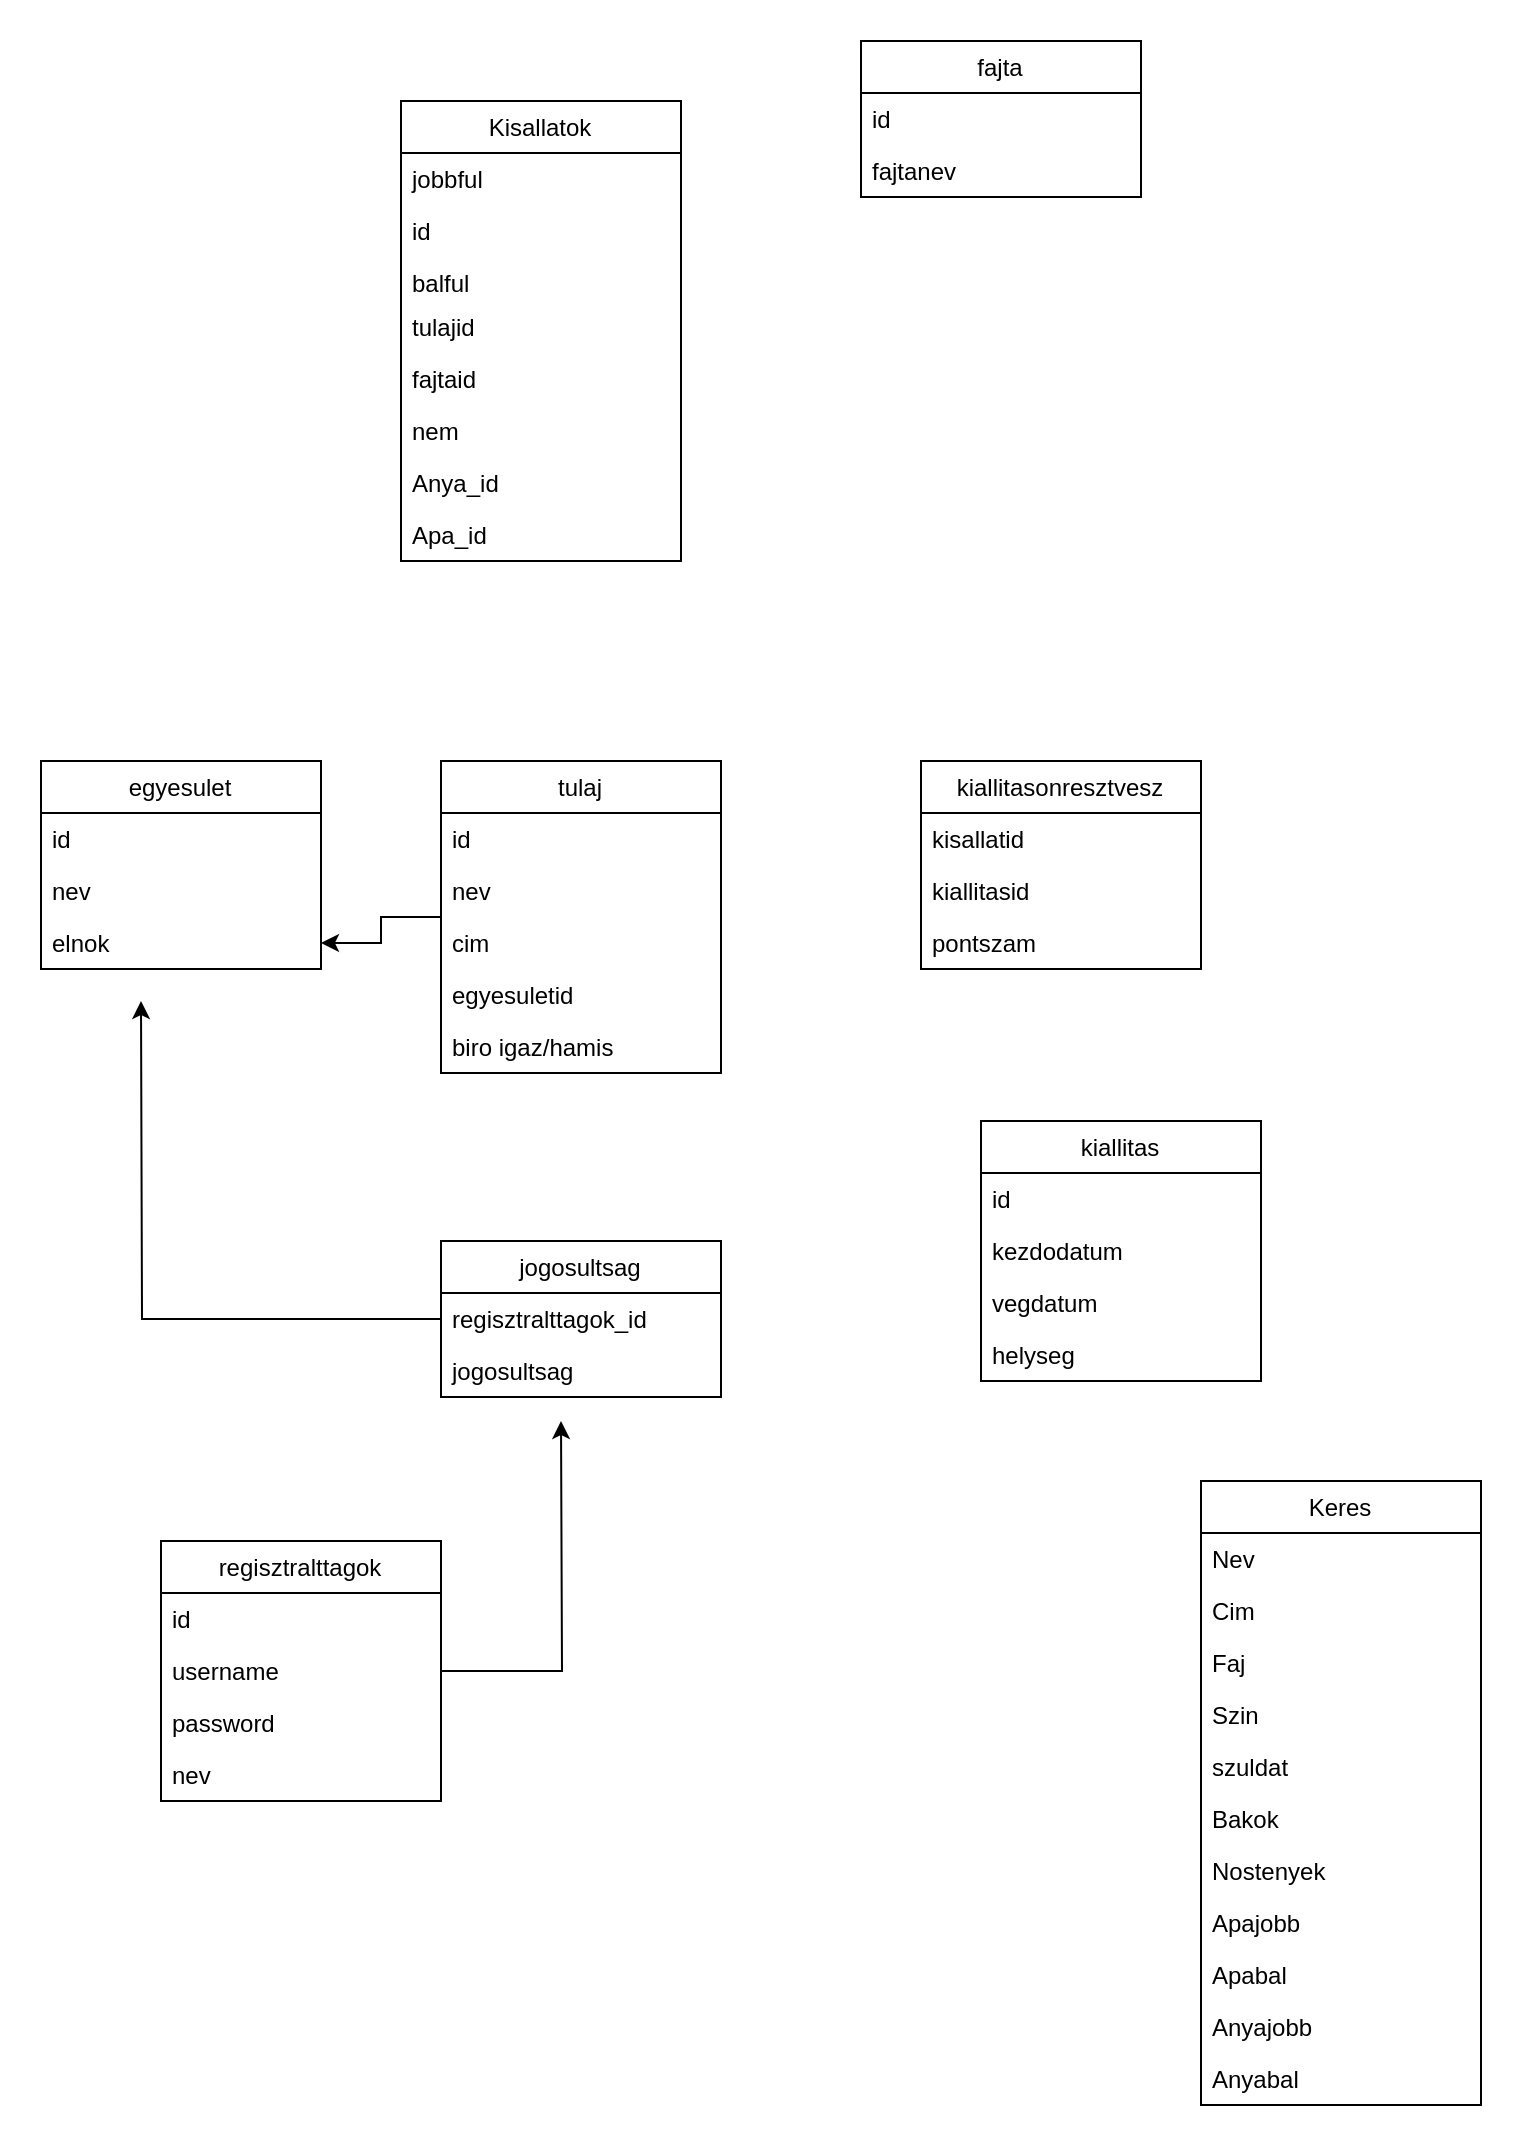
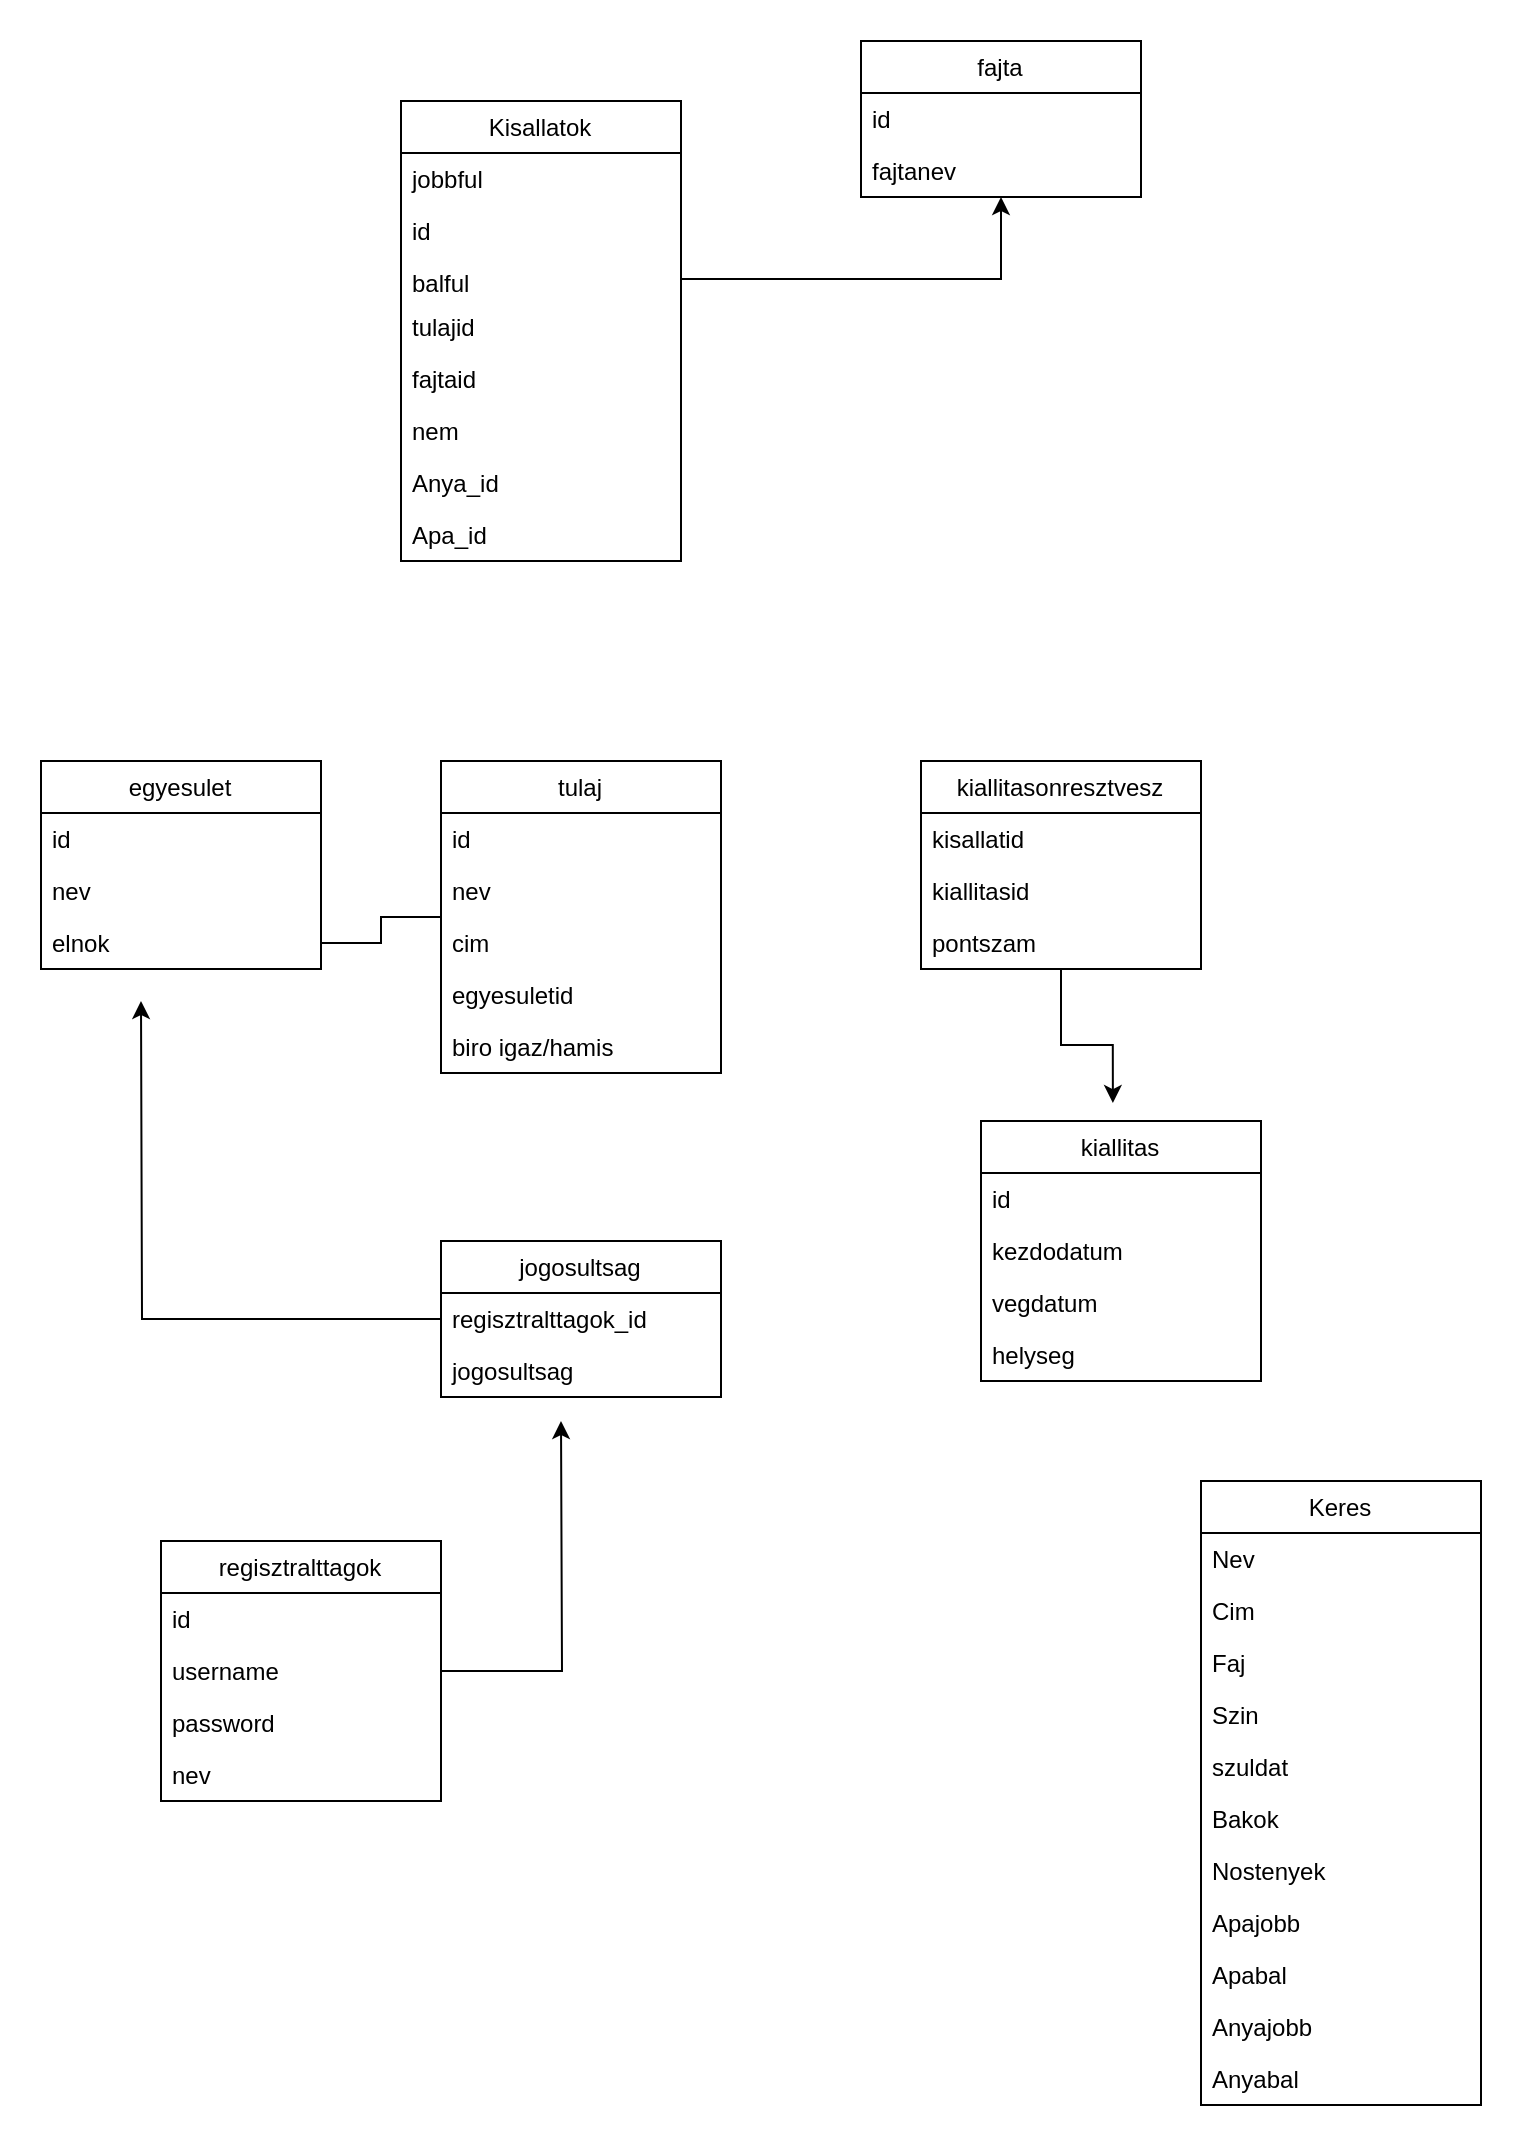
+ <mxCell id="35" style="edgeStyle=orthogonalEdgeStyle;rounded=0;orthogonalLoop=1;jettySize=auto;html=1;" parent="1" source="17" target="23" edge="1"><mxGeometry relative="1" as="geometry" /></mxCell>
- <mxCell id="7" value="" style="edgeStyle=orthogonalEdgeStyle;rounded=0;orthogonalLoop=1;jettySize=auto;html=1;" parent="1" source="8" target="34" edge="1"><mxGeometry relative="1" as="geometry" /></mxCell>
+ <mxCell id="7" value="" style="edgeStyle=orthogonalEdgeStyle;rounded=0;orthogonalLoop=1;jettySize=auto;html=1;endArrow=none;" parent="1" source="8" target="34" edge="1"><mxGeometry relative="1" as="geometry" /></mxCell>
+ <mxCell id="2" style="edgeStyle=orthogonalEdgeStyle;rounded=0;orthogonalLoop=1;jettySize=auto;html=1;entryX=0.471;entryY=-0.069;entryDx=0;entryDy=0;entryPerimeter=0;" parent="1" source="3" target="26" edge="1"><mxGeometry relative="1" as="geometry" /></mxCell>
